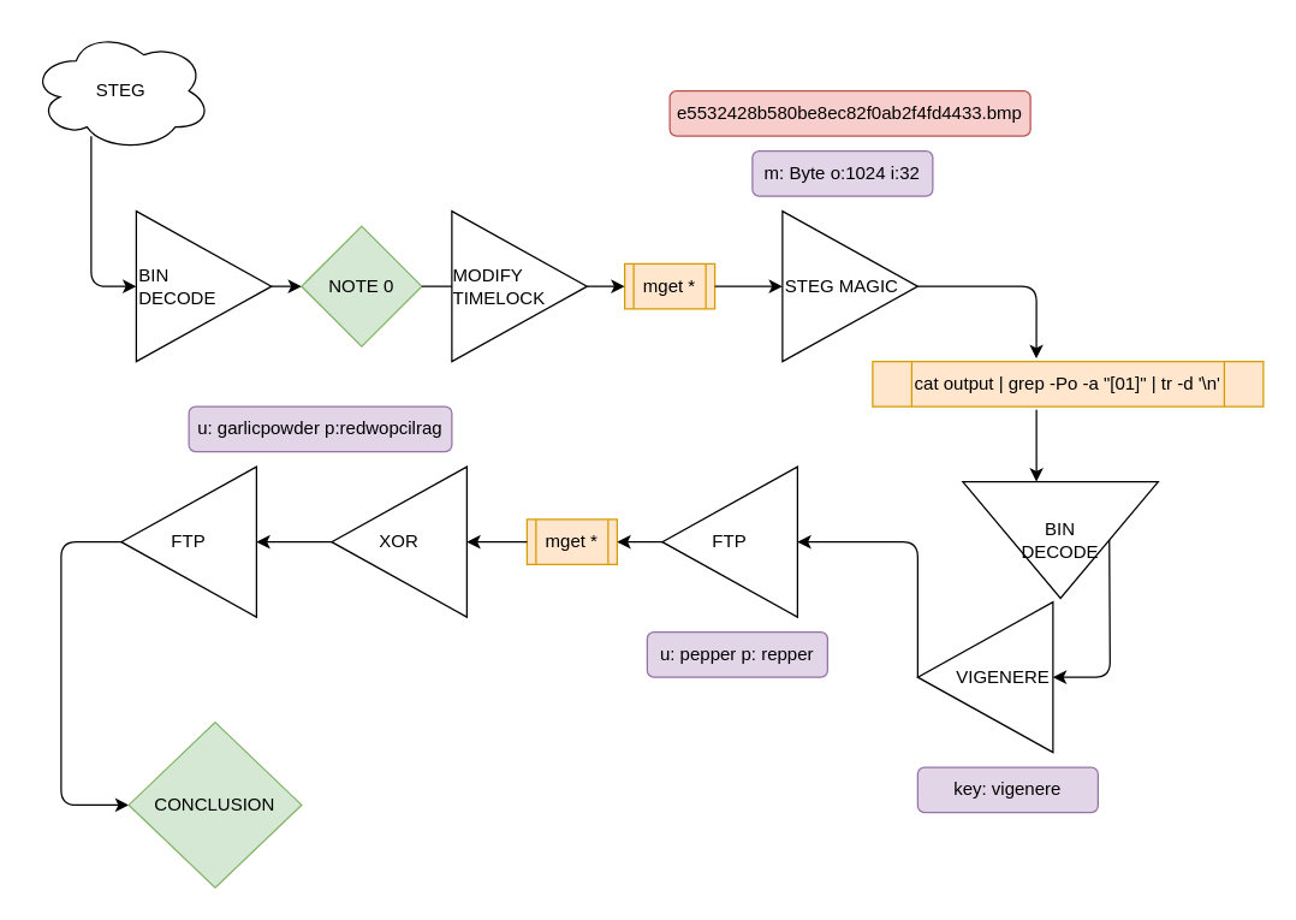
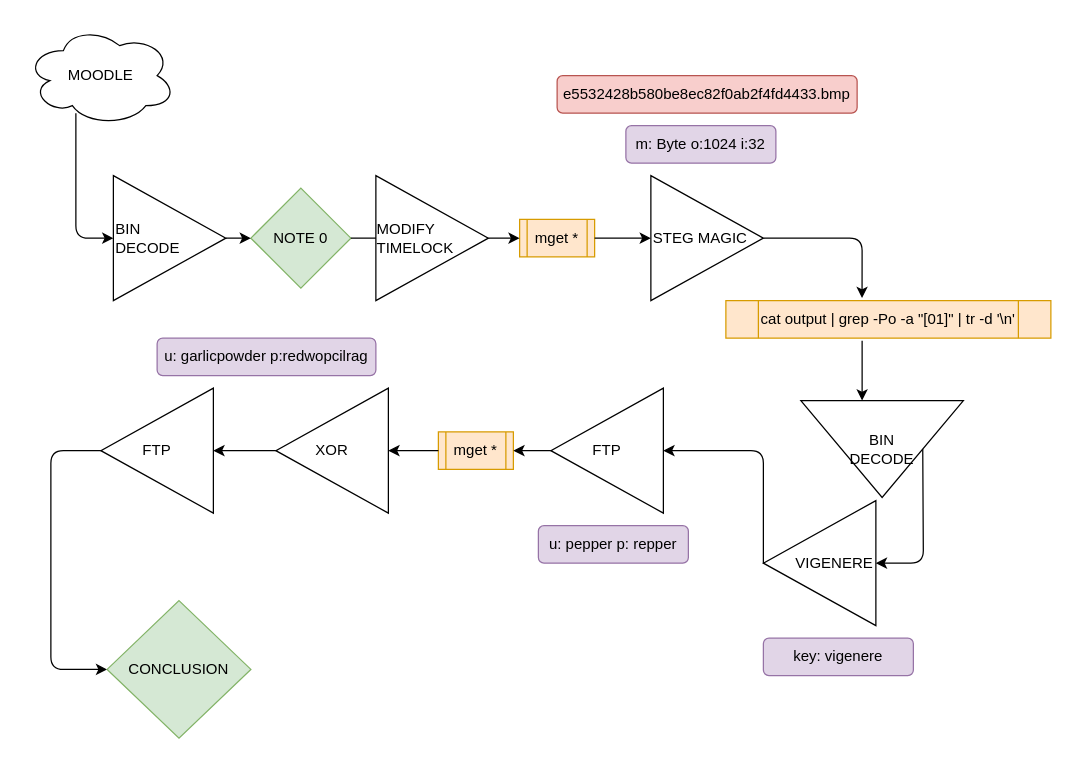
- <mxCell id="2" value="&lt;div&gt;STEG&lt;/div&gt;" style="ellipse;shape=cloud;whiteSpace=wrap;html=1;" vertex="1" parent="1"><mxGeometry y="20" width="120" height="80" as="geometry" x="20" /></mxCell>
+ <mxCell id="2" value="&lt;div&gt;MOODLE&lt;/div&gt;" style="ellipse;shape=cloud;whiteSpace=wrap;html=1;" vertex="1" parent="1"><mxGeometry y="20" width="120" height="80" as="geometry" x="20" /></mxCell>
